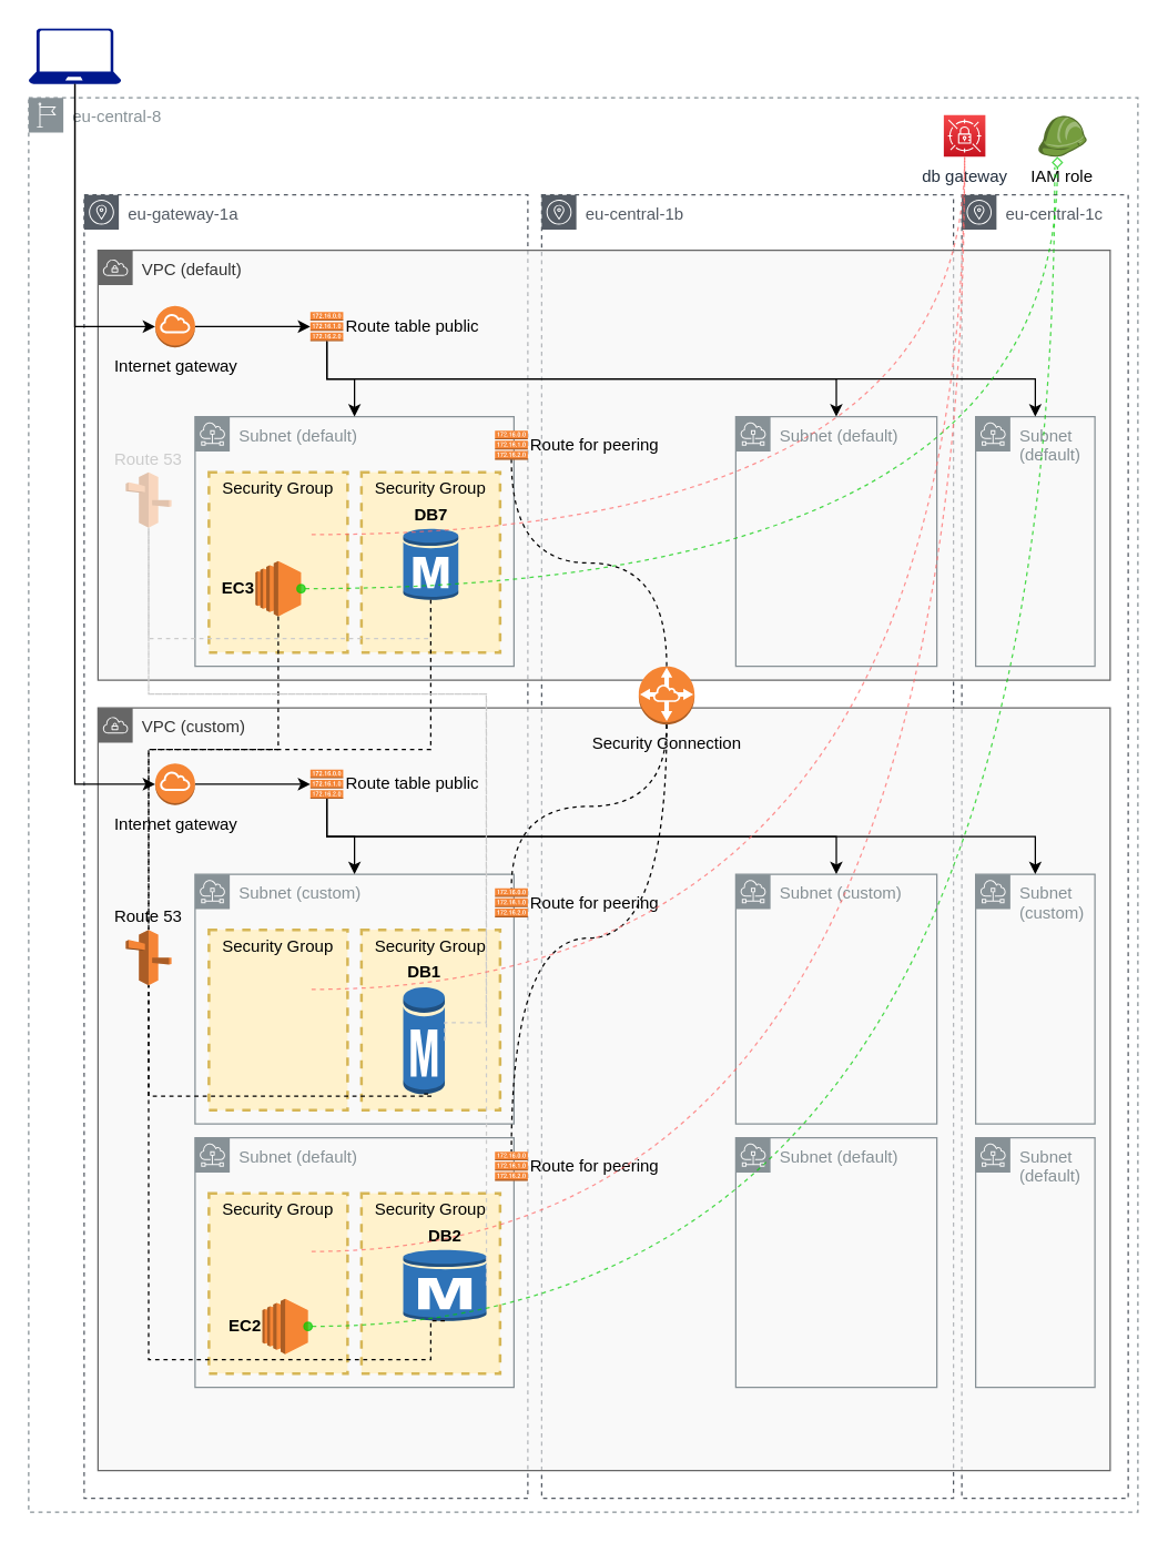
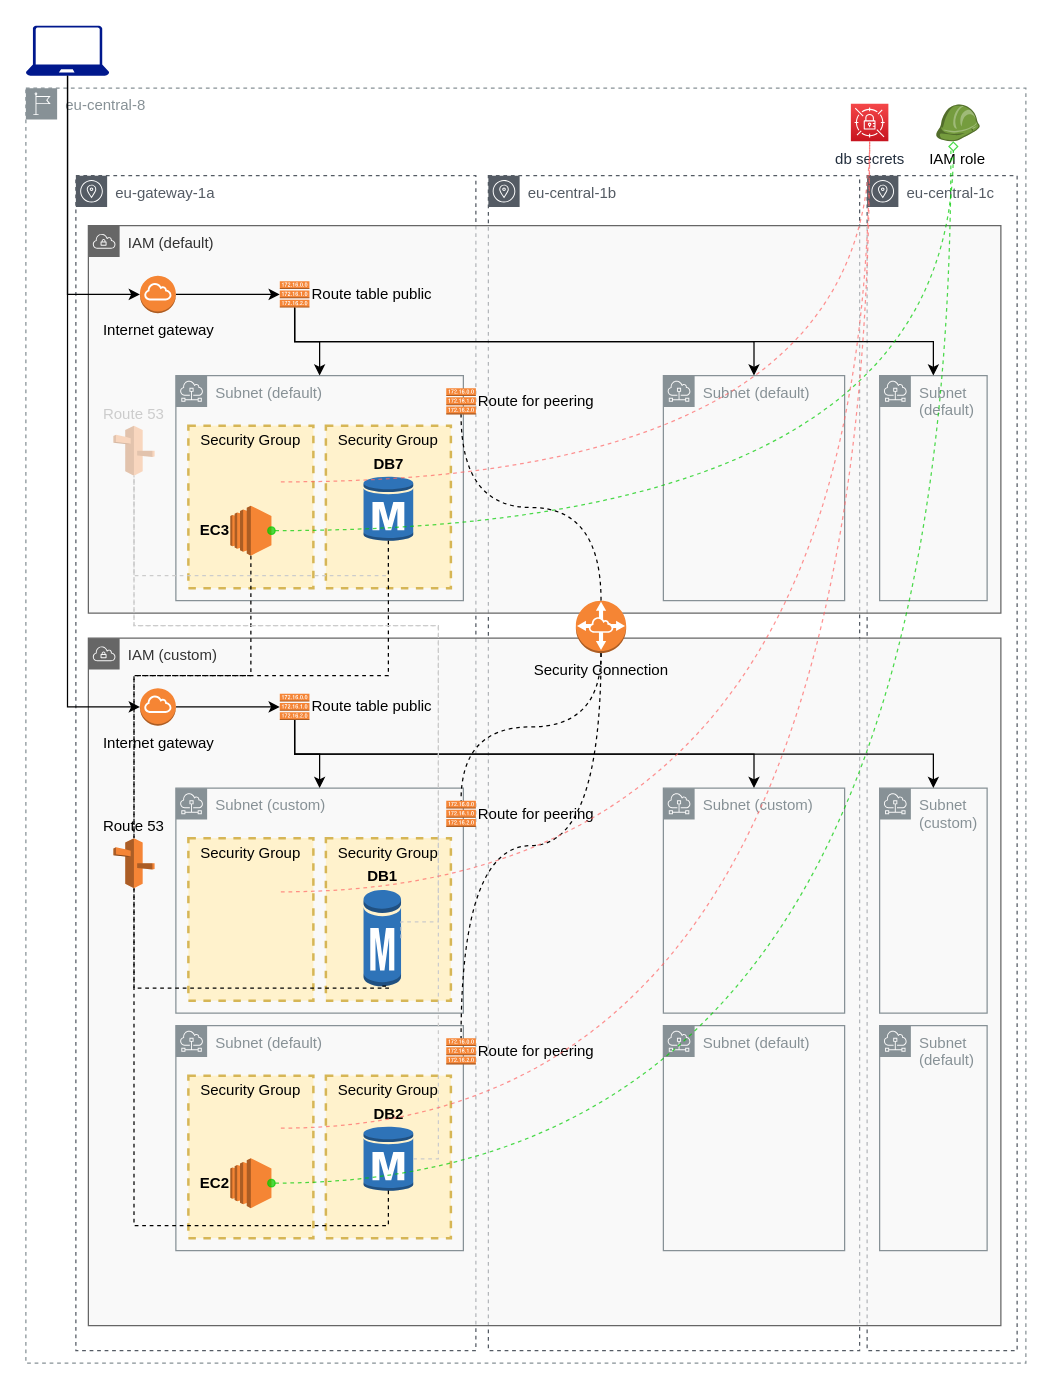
- <mxCell id="26" value="db gateway" style="outlineConnect=0;fontColor=#232F3E;gradientColor=#F54749;gradientDirection=north;fillColor=#C7131F;strokeColor=#ffffff;dashed=0;verticalLabelPosition=bottom;verticalAlign=top;align=center;html=1;fontSize=12;fontStyle=0;aspect=fixed;shape=mxgraph.aws4.resourceIcon;resIcon=mxgraph.aws4.secrets_manager;" parent="1" vertex="1"><mxGeometry x="680" y="82.5" width="30" height="30" as="geometry" /></mxCell>
+ <mxCell id="26" value="db secrets" style="outlineConnect=0;fontColor=#232F3E;gradientColor=#F54749;gradientDirection=north;fillColor=#C7131F;strokeColor=#ffffff;dashed=0;verticalLabelPosition=bottom;verticalAlign=top;align=center;html=1;fontSize=12;fontStyle=0;aspect=fixed;shape=mxgraph.aws4.resourceIcon;resIcon=mxgraph.aws4.secrets_manager;" parent="1" vertex="1"><mxGeometry x="680" y="82.5" width="30" height="30" as="geometry" /></mxCell>
- <mxCell id="6" value="VPC (default)" style="outlineConnect=0;html=1;whiteSpace=wrap;fontSize=12;fontStyle=0;shape=mxgraph.aws4.group;grIcon=mxgraph.aws4.group_vpc;strokeColor=#666666;fillColor=#f5f5f5;verticalAlign=top;align=left;spacingLeft=30;dashed=0;fillOpacity=60;fontColor=#333333;" parent="1" vertex="1"><mxGeometry x="70" y="180" width="730" height="310" as="geometry" /></mxCell>
+ <mxCell id="6" value="IAM (default)" style="outlineConnect=0;html=1;whiteSpace=wrap;fontSize=12;fontStyle=0;shape=mxgraph.aws4.group;grIcon=mxgraph.aws4.group_vpc;strokeColor=#666666;fillColor=#f5f5f5;verticalAlign=top;align=left;spacingLeft=30;dashed=0;fillOpacity=60;fontColor=#333333;" parent="1" vertex="1"><mxGeometry x="70" y="180" width="730" height="310" as="geometry" /></mxCell>
- <mxCell id="29" value="VPC (custom)" style="outlineConnect=0;html=1;whiteSpace=wrap;fontSize=12;fontStyle=0;shape=mxgraph.aws4.group;grIcon=mxgraph.aws4.group_vpc;strokeColor=#666666;fillColor=#f5f5f5;verticalAlign=top;align=left;spacingLeft=30;dashed=0;fillOpacity=60;fontColor=#333333;" vertex="1" parent="1"><mxGeometry x="70" y="510" width="730" height="550" as="geometry" /></mxCell>
+ <mxCell id="29" value="IAM (custom)" style="outlineConnect=0;html=1;whiteSpace=wrap;fontSize=12;fontStyle=0;shape=mxgraph.aws4.group;grIcon=mxgraph.aws4.group_vpc;strokeColor=#666666;fillColor=#f5f5f5;verticalAlign=top;align=left;spacingLeft=30;dashed=0;fillOpacity=60;fontColor=#333333;" vertex="1" parent="1"><mxGeometry x="70" y="510" width="730" height="550" as="geometry" /></mxCell>
- <mxCell id="47" value="&lt;b&gt;DB2&lt;/b&gt;" style="outlineConnect=0;dashed=0;verticalLabelPosition=top;verticalAlign=bottom;align=center;html=1;shape=mxgraph.aws3.rds_db_instance;fillColor=#2E73B8;gradientColor=none;labelPosition=center;" vertex="1" parent="46"><mxGeometry x="30.13" y="40" width="60" height="53" as="geometry" /></mxCell>
+ <mxCell id="47" value="&lt;b&gt;DB2&lt;/b&gt;" style="outlineConnect=0;dashed=0;verticalLabelPosition=top;verticalAlign=bottom;align=center;html=1;shape=mxgraph.aws3.rds_db_instance;fillColor=#2E73B8;gradientColor=none;labelPosition=center;" vertex="1" parent="46"><mxGeometry x="30.13" y="40" width="39.75" height="53" as="geometry" /></mxCell>
- <mxCell id="51" value="&lt;b&gt;EC2&lt;/b&gt;" style="outlineConnect=0;dashed=0;verticalLabelPosition=middle;verticalAlign=middle;align=right;html=1;shape=mxgraph.aws3.ec2;fillColor=#F58534;gradientColor=none;labelPosition=left;" vertex="1" parent="50"><mxGeometry x="38.55" y="76" width="32.9" height="40" as="geometry" /></mxCell>
+ <mxCell id="51" value="&lt;b&gt;EC2&lt;/b&gt;" style="outlineConnect=0;dashed=0;verticalLabelPosition=middle;verticalAlign=middle;align=right;html=1;shape=mxgraph.aws3.ec2;fillColor=#F58534;gradientColor=none;labelPosition=left;" vertex="1" parent="50"><mxGeometry x="33.55" y="66" width="32.9" height="40" as="geometry" /></mxCell>
